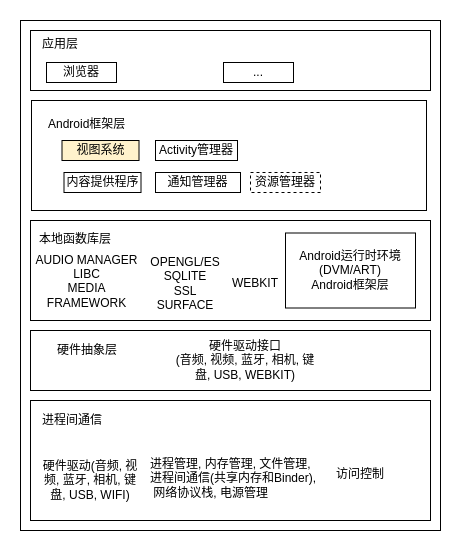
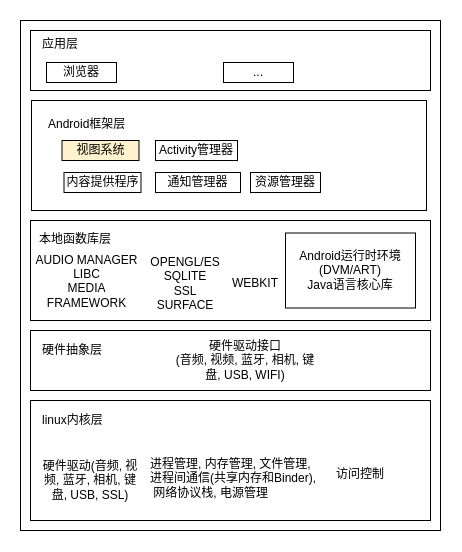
- <mxCell id="22" value="资源管理器" style="rounded=0;whiteSpace=wrap;html=1;dashed=1;" parent="2" vertex="1"><mxGeometry x="230" y="152" width="70" height="20" as="geometry" /></mxCell>
+ <mxCell id="22" value="资源管理器" style="rounded=0;whiteSpace=wrap;html=1;" parent="2" vertex="1"><mxGeometry x="230" y="152" width="70" height="20" as="geometry" /></mxCell>
- <mxCell id="9" value="Android运行时环境(DVM/ART)&lt;br&gt;Android框架层&lt;br&gt;" style="rounded=0;whiteSpace=wrap;html=1;" parent="2" vertex="1"><mxGeometry x="265" y="212.5" width="130" height="75" as="geometry" /></mxCell>
+ <mxCell id="9" value="Android运行时环境(DVM/ART)&lt;br&gt;Java语言核心库&lt;br&gt;" style="rounded=0;whiteSpace=wrap;html=1;" parent="2" vertex="1"><mxGeometry x="265" y="212.5" width="130" height="75" as="geometry" /></mxCell>
- <mxCell id="12" value="硬件抽象层" style="text;html=1;resizable=0;points=[];autosize=1;align=left;verticalAlign=top;spacingTop=-4;" parent="2" vertex="1"><mxGeometry x="35" y="320" width="80" height="20" as="geometry" /></mxCell>
+ <mxCell id="12" value="硬件抽象层" style="text;html=1;resizable=0;points=[];autosize=1;align=left;verticalAlign=top;spacingTop=-4;" parent="2" vertex="1"><mxGeometry x="20" y="320" width="80" height="20" as="geometry" /></mxCell>
- <mxCell id="15" value="硬件驱动接口&lt;br&gt;(音频, 视频, 蓝牙, 相机, 键盘, USB, WEBKIT)" style="text;html=1;strokeColor=none;fillColor=none;align=center;verticalAlign=middle;whiteSpace=wrap;rounded=0;" parent="2" vertex="1"><mxGeometry x="150" y="315" width="150" height="50" as="geometry" /></mxCell>
+ <mxCell id="15" value="硬件驱动接口&lt;br&gt;(音频, 视频, 蓝牙, 相机, 键盘, USB, WIFI)" style="text;html=1;strokeColor=none;fillColor=none;align=center;verticalAlign=middle;whiteSpace=wrap;rounded=0;" parent="2" vertex="1"><mxGeometry x="150" y="315" width="150" height="50" as="geometry" /></mxCell>
- <mxCell id="11" value="&lt;span&gt;进程间通信&lt;/span&gt;" style="text;html=1;resizable=0;points=[];autosize=1;align=left;verticalAlign=top;spacingTop=-4;" parent="2" vertex="1"><mxGeometry x="20" y="390" width="80" height="20" as="geometry" /></mxCell>
+ <mxCell id="11" value="&lt;span&gt;linux内核层&lt;/span&gt;" style="text;html=1;resizable=0;points=[];autosize=1;align=left;verticalAlign=top;spacingTop=-4;" parent="2" vertex="1"><mxGeometry x="20" y="390" width="80" height="20" as="geometry" /></mxCell>
- <mxCell id="16" value="&lt;span&gt;硬件驱动(音频, 视频, 蓝牙, 相机, 键盘, USB, WIFI)&lt;/span&gt;" style="text;html=1;strokeColor=none;fillColor=none;align=center;verticalAlign=middle;whiteSpace=wrap;rounded=0;" parent="2" vertex="1"><mxGeometry x="20" y="430" width="100" height="60" as="geometry" /></mxCell>
+ <mxCell id="16" value="&lt;span&gt;硬件驱动(音频, 视频, 蓝牙, 相机, 键盘, USB, SSL)&lt;/span&gt;" style="text;html=1;strokeColor=none;fillColor=none;align=center;verticalAlign=middle;whiteSpace=wrap;rounded=0;" parent="2" vertex="1"><mxGeometry x="20" y="430" width="100" height="60" as="geometry" /></mxCell>
